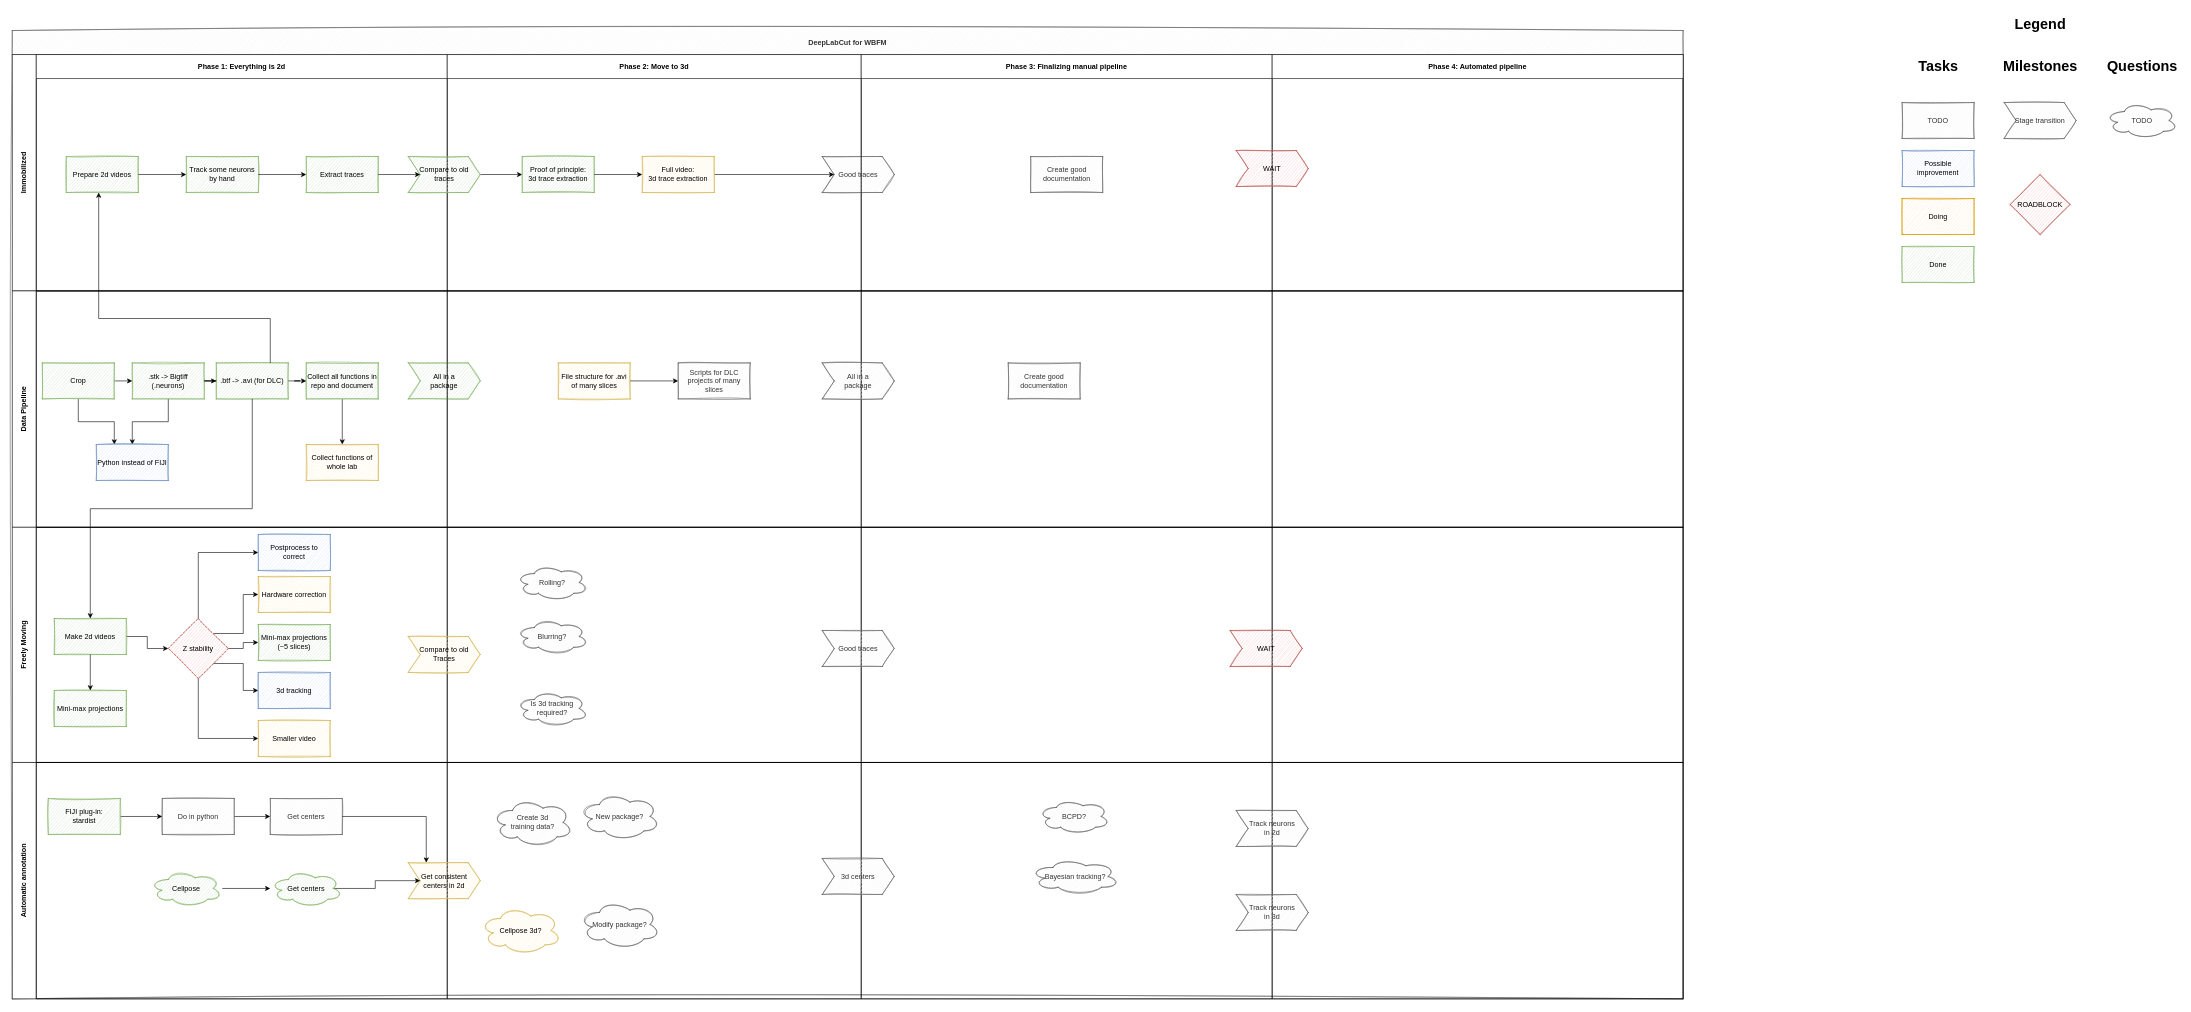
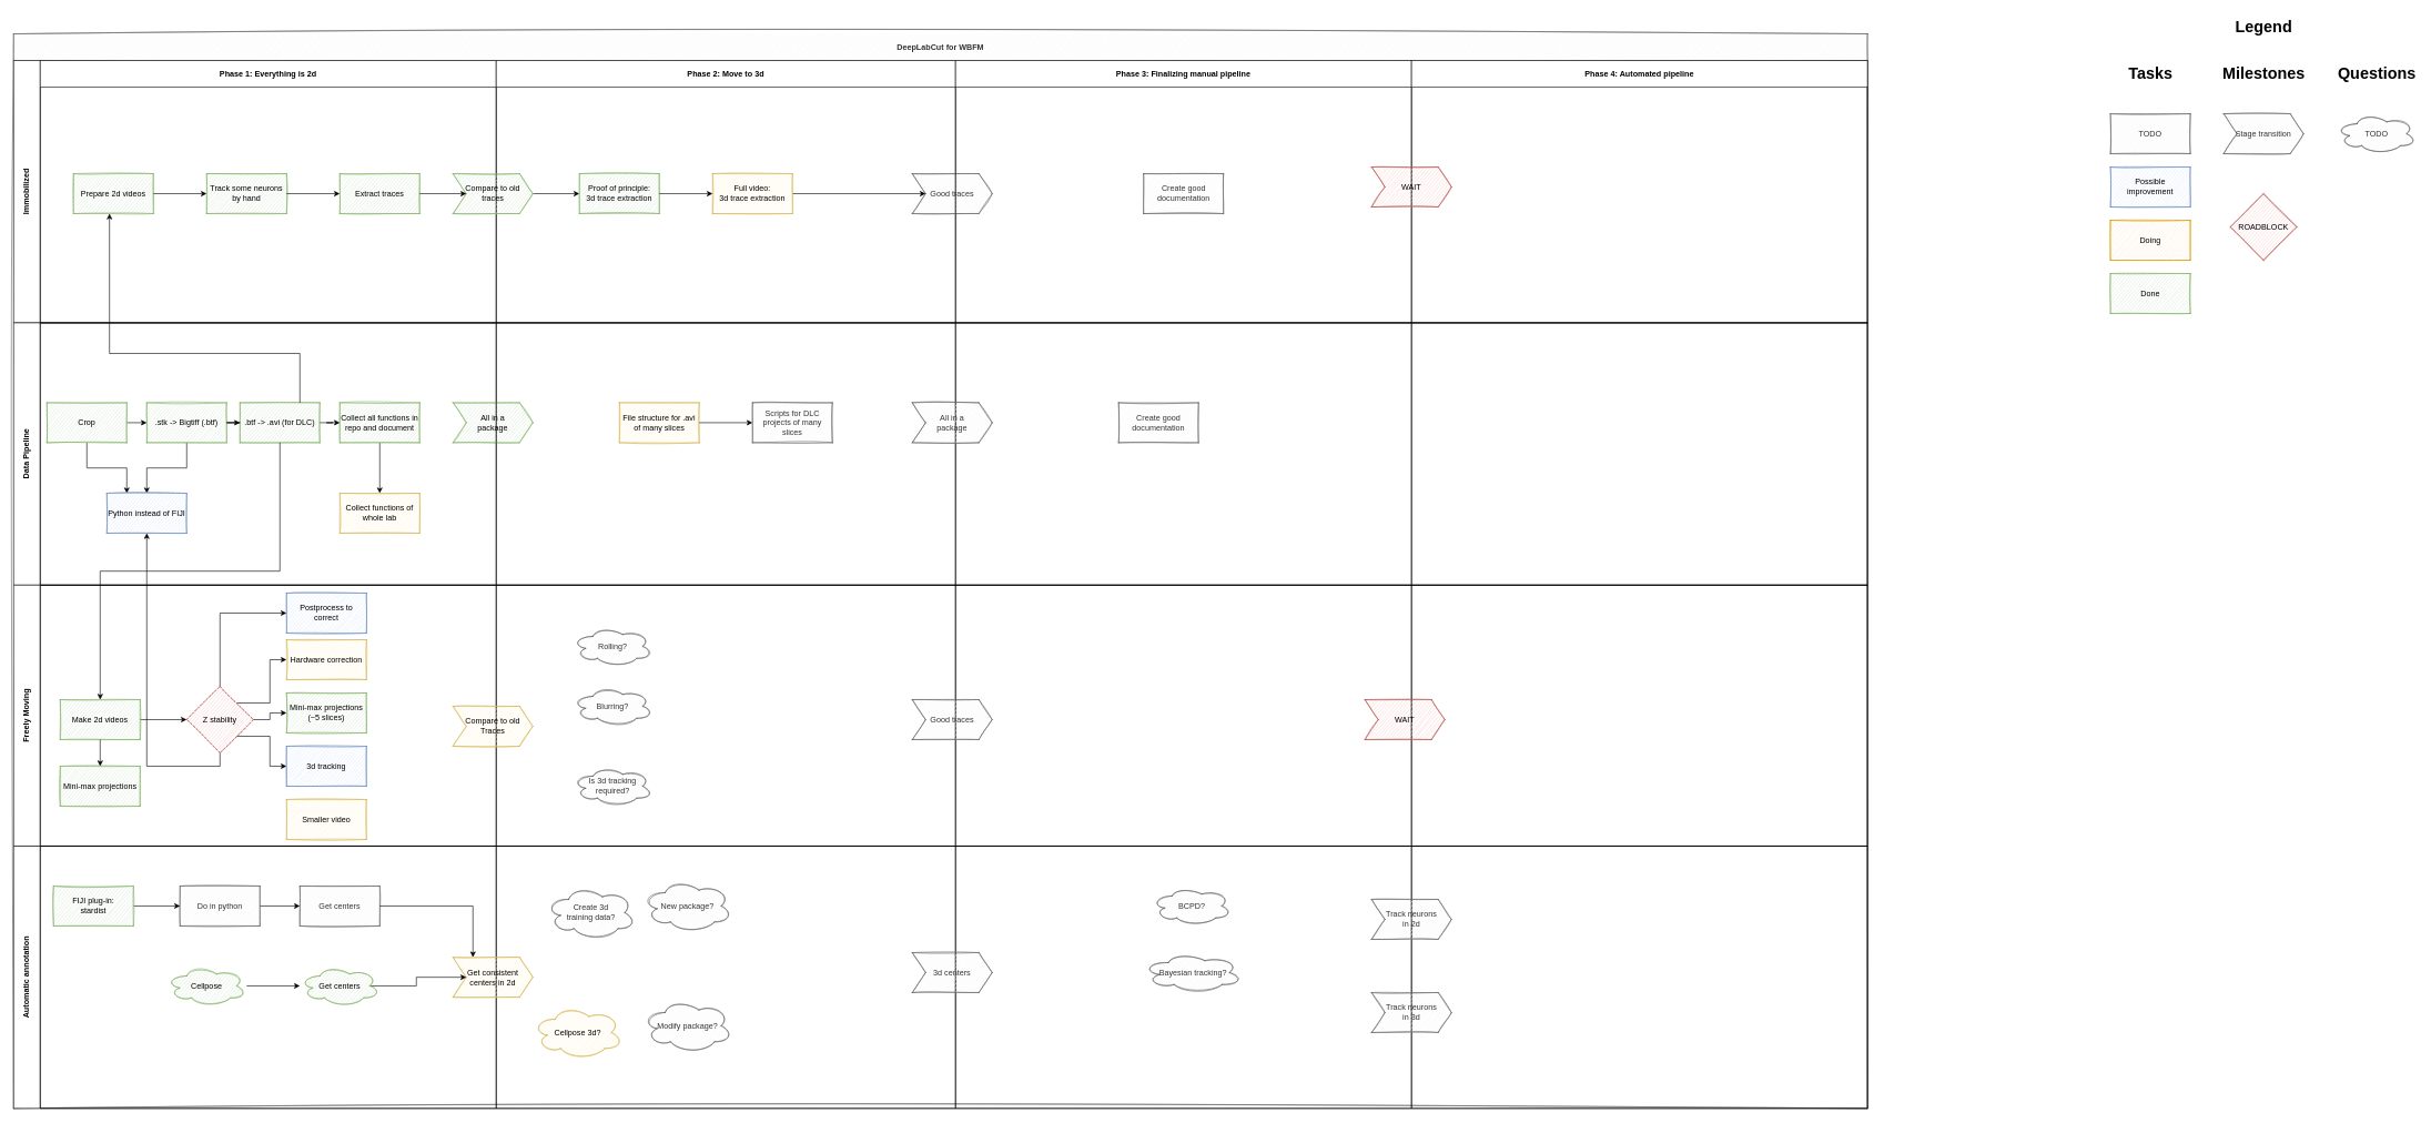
- <mxCell id="36" value=".stk -&amp;gt; Bigtiff (.neurons)" style="rounded=0;whiteSpace=wrap;html=1;glass=0;sketch=1;fillColor=#d5e8d4;strokeColor=#82b366;" parent="31" vertex="1"><mxGeometry x="160" y="120" width="120" height="60" as="geometry" /></mxCell>
+ <mxCell id="36" value=".stk -&amp;gt; Bigtiff (.btf)" style="rounded=0;whiteSpace=wrap;html=1;glass=0;sketch=1;fillColor=#d5e8d4;strokeColor=#82b366;" parent="31" vertex="1"><mxGeometry x="160" y="120" width="120" height="60" as="geometry" /></mxCell>
- <mxCell id="65" value="Make 2d videos" style="rounded=0;whiteSpace=wrap;html=1;glass=0;sketch=1;fillColor=#d5e8d4;strokeColor=#82b366;" parent="54" vertex="1"><mxGeometry x="30" y="152" width="120" height="60" as="geometry" /></mxCell>
+ <mxCell id="65" value="Make 2d videos" style="rounded=0;whiteSpace=wrap;html=1;glass=0;sketch=1;fillColor=#d5e8d4;strokeColor=#82b366;" parent="54" vertex="1"><mxGeometry x="30" y="172" width="120" height="60" as="geometry" /></mxCell>
- <mxCell id="63" style="edgeStyle=orthogonalEdgeStyle;rounded=0;orthogonalLoop=1;jettySize=auto;html=1;exitX=0.5;exitY=1;exitDx=0;exitDy=0;entryX=0;entryY=0.5;entryDx=0;entryDy=0;" parent="54" source="64" target="69" edge="1"><mxGeometry relative="1" as="geometry" /></mxCell>
+ <mxCell id="63" style="edgeStyle=orthogonalEdgeStyle;rounded=0;orthogonalLoop=1;jettySize=auto;html=1;exitX=0.5;exitY=1;exitDx=0;exitDy=0;" parent="54" source="64" target="43" edge="1"><mxGeometry relative="1" as="geometry" /></mxCell>
